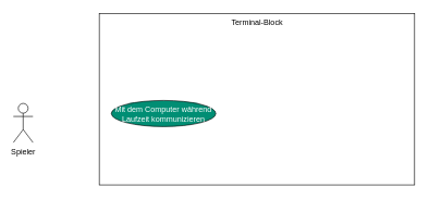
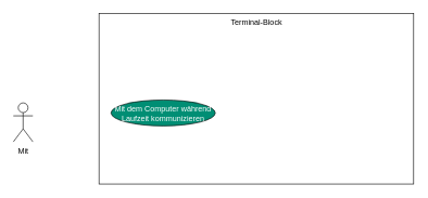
- <mxCell id="3" value="Spieler" style="shape=umlActor;verticalLabelPosition=bottom;labelBackgroundColor=#ffffff;verticalAlign=top;html=1;fillColor=none;" vertex="1" parent="1"><mxGeometry x="20" y="158" width="30" height="60" as="geometry" /></mxCell>
+ <mxCell id="3" value="Mit" style="shape=umlActor;verticalLabelPosition=bottom;labelBackgroundColor=#ffffff;verticalAlign=top;html=1;fillColor=none;" vertex="1" parent="1"><mxGeometry x="20" y="158" width="30" height="60" as="geometry" /></mxCell>
